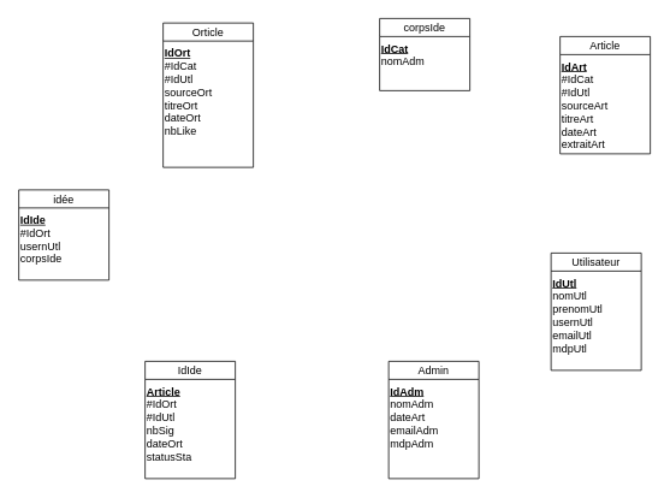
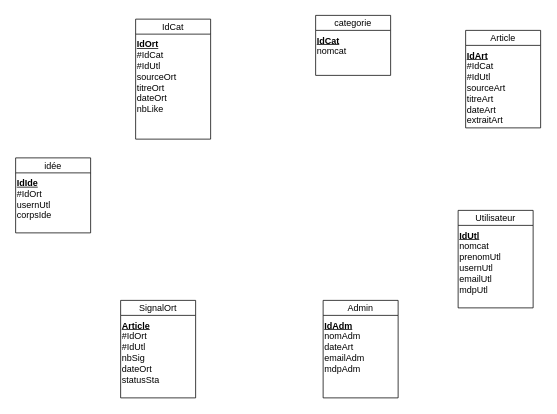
- <mxCell id="10" value="corpsIde" style="swimlane;fontStyle=0;childLayout=stackLayout;horizontal=1;startSize=20;fillColor=#ffffff;horizontalStack=0;resizeParent=1;resizeParentMax=0;resizeLast=0;collapsible=0;marginBottom=0;swimlaneFillColor=#ffffff;verticalAlign=middle;labelPosition=center;verticalLabelPosition=middle;align=center;" vertex="1" parent="1"><mxGeometry x="420" y="20" width="100" height="80" as="geometry" /></mxCell>
+ <mxCell id="10" value="categorie" style="swimlane;fontStyle=0;childLayout=stackLayout;horizontal=1;startSize=20;fillColor=#ffffff;horizontalStack=0;resizeParent=1;resizeParentMax=0;resizeLast=0;collapsible=0;marginBottom=0;swimlaneFillColor=#ffffff;verticalAlign=middle;labelPosition=center;verticalLabelPosition=middle;align=center;" vertex="1" parent="1"><mxGeometry x="420" y="20" width="100" height="80" as="geometry" /></mxCell>
- <mxCell id="6" value="Orticle" style="swimlane;fontStyle=0;childLayout=stackLayout;horizontal=1;startSize=20;fillColor=#ffffff;horizontalStack=0;resizeParent=1;resizeParentMax=0;resizeLast=0;collapsible=0;marginBottom=0;swimlaneFillColor=#ffffff;verticalAlign=middle;labelPosition=center;verticalLabelPosition=middle;align=center;" vertex="1" parent="1"><mxGeometry x="180" y="25" width="100" height="160" as="geometry" /></mxCell>
+ <mxCell id="6" value="IdCat" style="swimlane;fontStyle=0;childLayout=stackLayout;horizontal=1;startSize=20;fillColor=#ffffff;horizontalStack=0;resizeParent=1;resizeParentMax=0;resizeLast=0;collapsible=0;marginBottom=0;swimlaneFillColor=#ffffff;verticalAlign=middle;labelPosition=center;verticalLabelPosition=middle;align=center;" vertex="1" parent="1"><mxGeometry x="180" y="25" width="100" height="160" as="geometry" /></mxCell>
- <mxCell id="11" value="&lt;b&gt;&lt;u&gt;IdCat&lt;br&gt;&lt;/u&gt;&lt;/b&gt;nomAdm" style="text;html=1;strokeColor=none;fillColor=none;align=left;verticalAlign=top;whiteSpace=wrap;rounded=0;" vertex="1" parent="10"><mxGeometry y="20" width="100" height="60" as="geometry" /></mxCell>
+ <mxCell id="11" value="&lt;b&gt;&lt;u&gt;IdCat&lt;br&gt;&lt;/u&gt;&lt;/b&gt;nomcat" style="text;html=1;strokeColor=none;fillColor=none;align=left;verticalAlign=top;whiteSpace=wrap;rounded=0;" vertex="1" parent="10"><mxGeometry y="20" width="100" height="60" as="geometry" /></mxCell>
- <mxCell id="3" value="&lt;b&gt;&lt;u&gt;IdUtl&lt;br&gt;&lt;/u&gt;&lt;/b&gt;nomUtl&lt;br&gt;prenomUtl&lt;br&gt;usernUtl&lt;br&gt;emailUtl&lt;br&gt;mdpUtl" style="text;html=1;strokeColor=none;fillColor=none;align=left;verticalAlign=top;whiteSpace=wrap;rounded=0;" vertex="1" parent="2"><mxGeometry y="20" width="100" height="110" as="geometry" /></mxCell>
+ <mxCell id="3" value="&lt;b&gt;&lt;u&gt;IdUtl&lt;br&gt;&lt;/u&gt;&lt;/b&gt;nomcat&lt;br&gt;prenomUtl&lt;br&gt;usernUtl&lt;br&gt;emailUtl&lt;br&gt;mdpUtl" style="text;html=1;strokeColor=none;fillColor=none;align=left;verticalAlign=top;whiteSpace=wrap;rounded=0;" vertex="1" parent="2"><mxGeometry y="20" width="100" height="110" as="geometry" /></mxCell>
- <mxCell id="12" value="IdIde" style="swimlane;fontStyle=0;childLayout=stackLayout;horizontal=1;startSize=20;fillColor=#ffffff;horizontalStack=0;resizeParent=1;resizeParentMax=0;resizeLast=0;collapsible=0;marginBottom=0;swimlaneFillColor=#ffffff;verticalAlign=middle;labelPosition=center;verticalLabelPosition=middle;align=center;" vertex="1" parent="1"><mxGeometry x="160" y="400" width="100" height="130" as="geometry" /></mxCell>
+ <mxCell id="12" value="SignalOrt" style="swimlane;fontStyle=0;childLayout=stackLayout;horizontal=1;startSize=20;fillColor=#ffffff;horizontalStack=0;resizeParent=1;resizeParentMax=0;resizeLast=0;collapsible=0;marginBottom=0;swimlaneFillColor=#ffffff;verticalAlign=middle;labelPosition=center;verticalLabelPosition=middle;align=center;" vertex="1" parent="1"><mxGeometry x="160" y="400" width="100" height="130" as="geometry" /></mxCell>
